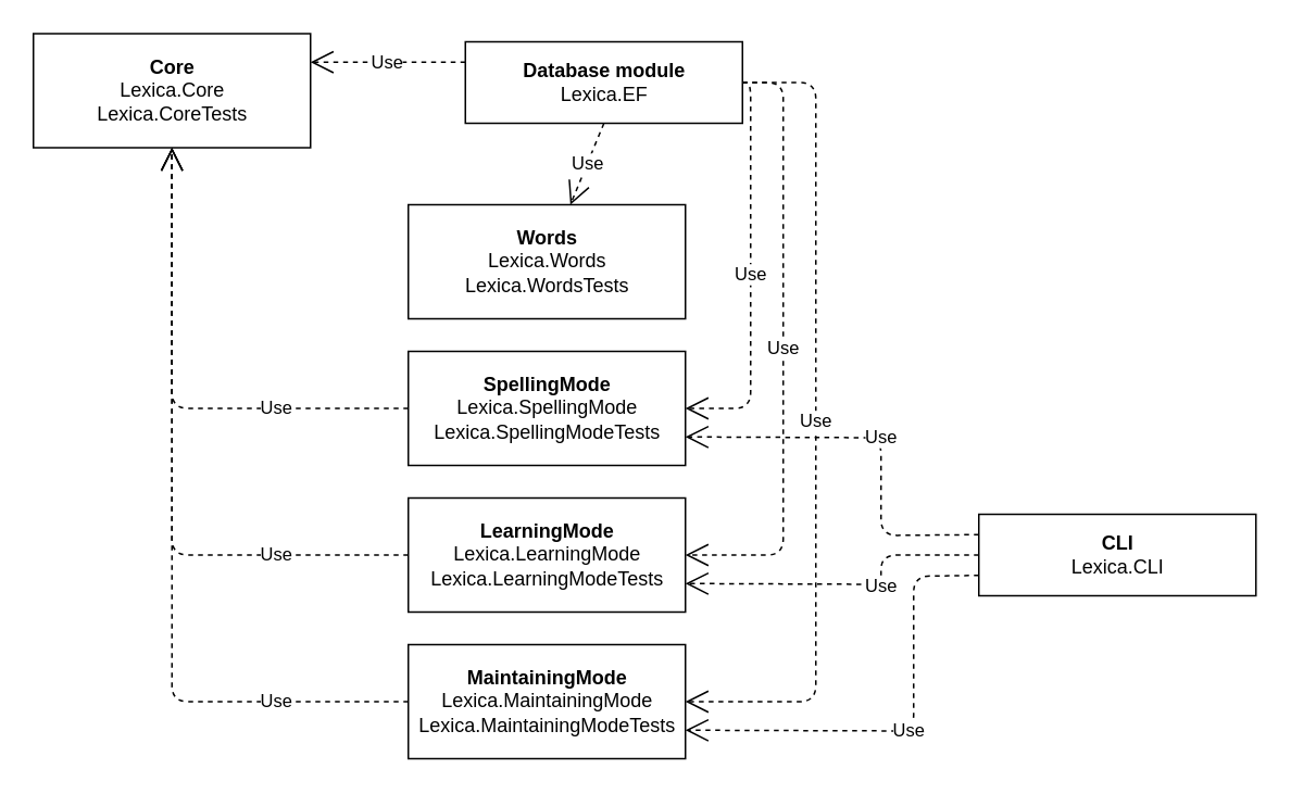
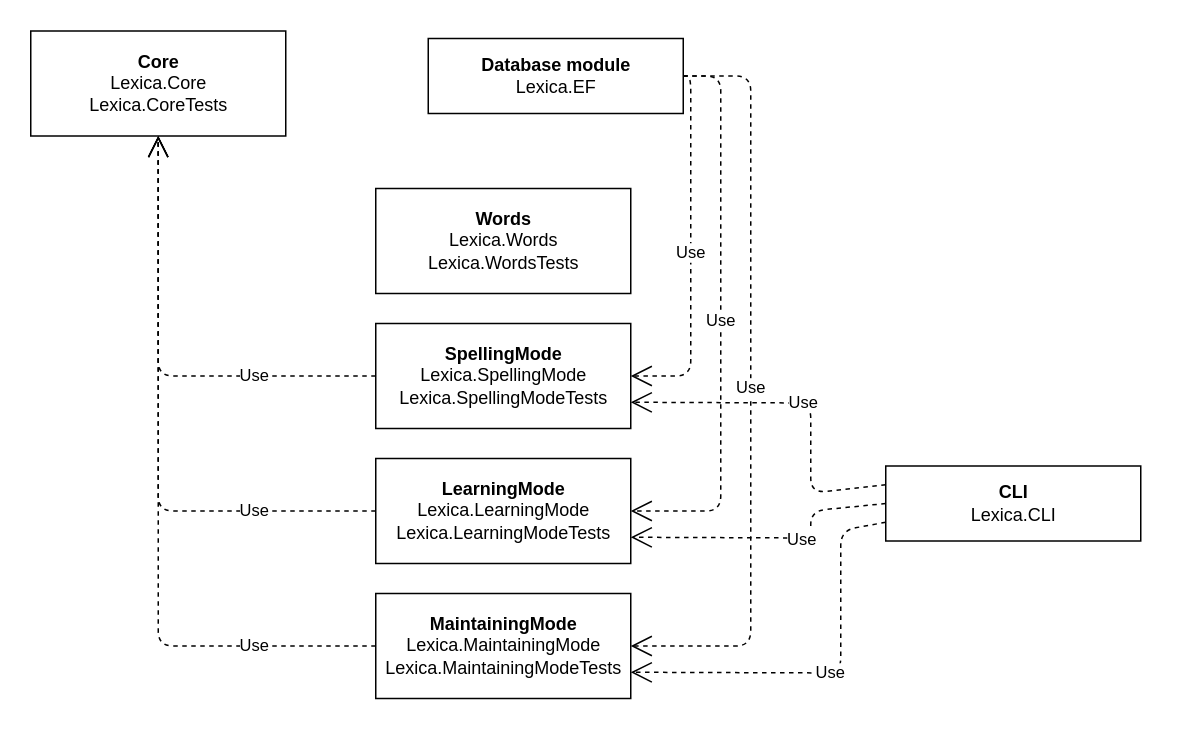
- <mxCell id="19" value="Use" style="endArrow=open;endSize=12;dashed=1;html=1;exitX=0;exitY=0.25;exitDx=0;exitDy=0;entryX=1;entryY=0.25;entryDx=0;entryDy=0;" edge="1" parent="1" source="3" target="2"><mxGeometry width="160" relative="1" as="geometry"><mxPoint x="345" y="85" as="sourcePoint" /><mxPoint x="345" y="135" as="targetPoint" /></mxGeometry></mxCell>
- <mxCell id="12" value="Use" style="endArrow=open;endSize=12;dashed=1;html=1;exitX=0.5;exitY=1;exitDx=0;exitDy=0;" parent="1" source="3" target="8" edge="1"><mxGeometry width="160" relative="1" as="geometry"><mxPoint x="520" y="75" as="sourcePoint" /><mxPoint x="680" y="75" as="targetPoint" /></mxGeometry></mxCell>
- <mxCell id="5" value="&lt;b&gt;CLI&lt;/b&gt;&lt;br&gt;Lexica.CLI" style="html=1;" parent="1" vertex="1"><mxGeometry x="600" y="315" width="170" height="50" as="geometry" /></mxCell>
+ <mxCell id="5" value="&lt;b&gt;CLI&lt;/b&gt;&lt;br&gt;Lexica.CLI" style="html=1;" parent="1" vertex="1"><mxGeometry x="590" y="310" width="170" height="50" as="geometry" /></mxCell>
